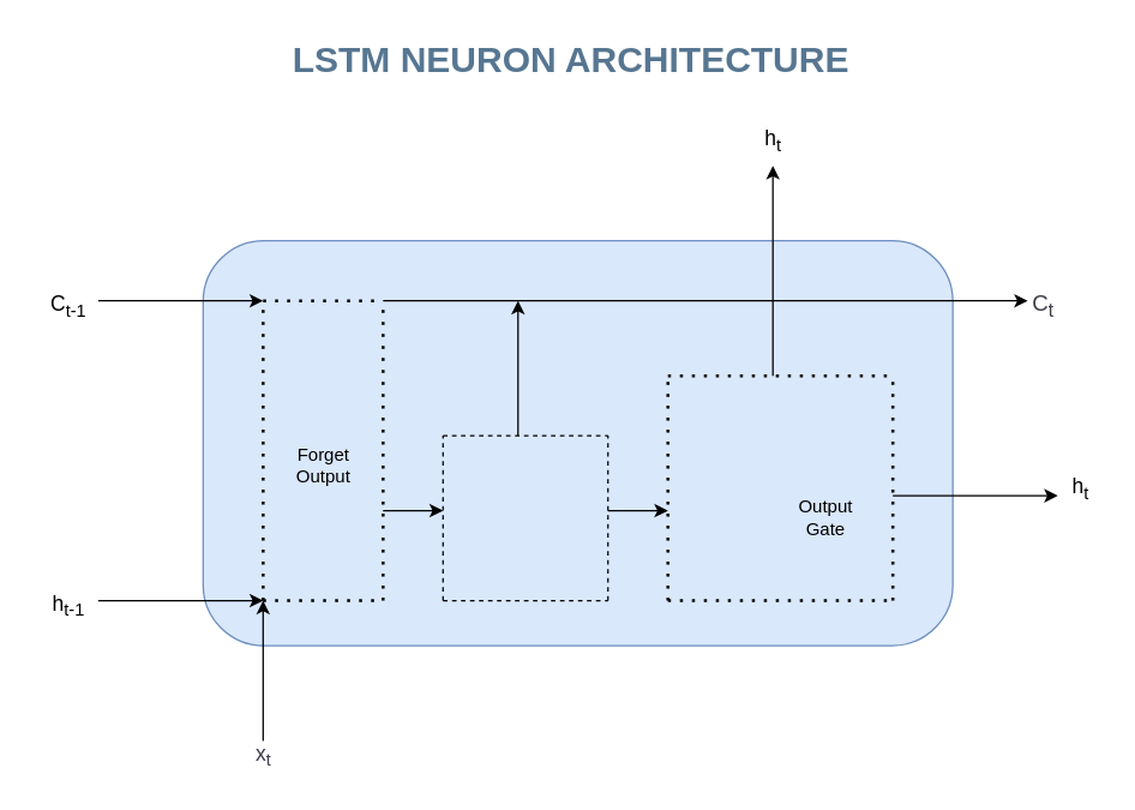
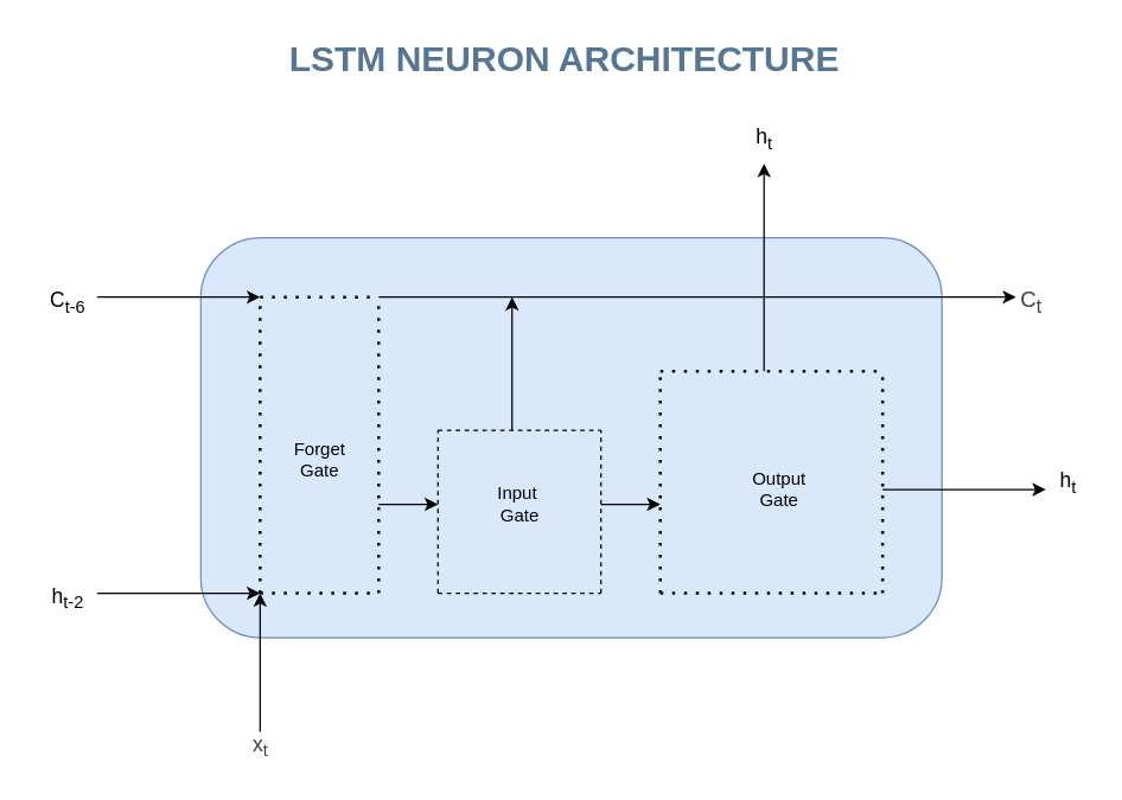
- <mxCell id="29" value="&lt;font style=&quot;font-size: 14px;&quot;&gt;C&lt;sub&gt;t-1&lt;/sub&gt;&lt;/font&gt;" style="text;html=1;align=center;verticalAlign=middle;resizable=0;points=[];autosize=1;strokeColor=none;fillColor=none;" vertex="1" parent="1"><mxGeometry x="20" y="188" width="50" height="30" as="geometry" /></mxCell>
+ <mxCell id="29" value="&lt;font style=&quot;font-size: 14px;&quot;&gt;C&lt;sub&gt;t-6&lt;/sub&gt;&lt;/font&gt;" style="text;html=1;align=center;verticalAlign=middle;resizable=0;points=[];autosize=1;strokeColor=none;fillColor=none;" vertex="1" parent="1"><mxGeometry x="20" y="188" width="50" height="30" as="geometry" /></mxCell>
- <mxCell id="30" value="Forget&lt;br&gt;Output" style="text;html=1;align=center;verticalAlign=middle;resizable=0;points=[];autosize=1;strokeColor=none;fillColor=none;" vertex="1" parent="1"><mxGeometry x="185" y="290" width="60" height="40" as="geometry" /></mxCell>
+ <mxCell id="30" value="Forget&lt;br&gt;Gate" style="text;html=1;align=center;verticalAlign=middle;resizable=0;points=[];autosize=1;strokeColor=none;fillColor=none;" vertex="1" parent="1"><mxGeometry x="185" y="290" width="60" height="40" as="geometry" /></mxCell>
+ <mxCell id="31" value="Input&amp;nbsp;&lt;br&gt;Gate" style="text;html=1;align=center;verticalAlign=middle;resizable=0;points=[];autosize=1;strokeColor=none;fillColor=none;" vertex="1" parent="1"><mxGeometry x="325" y="320" width="50" height="40" as="geometry" /></mxCell>
- <mxCell id="32" value="Output &lt;br&gt;Gate" style="text;html=1;align=center;verticalAlign=middle;resizable=0;points=[];autosize=1;strokeColor=none;fillColor=none;" vertex="1" parent="1"><mxGeometry x="520" y="325" width="60" height="40" as="geometry" /></mxCell>
+ <mxCell id="32" value="Output &lt;br&gt;Gate" style="text;html=1;align=center;verticalAlign=middle;resizable=0;points=[];autosize=1;strokeColor=none;fillColor=none;" vertex="1" parent="1"><mxGeometry x="495" y="310" width="60" height="40" as="geometry" /></mxCell>
- <mxCell id="28" value="&lt;font style=&quot;font-size: 14px;&quot;&gt;h&lt;sub&gt;t-1&lt;/sub&gt;&lt;/font&gt;" style="text;html=1;align=center;verticalAlign=middle;resizable=0;points=[];autosize=1;strokeColor=none;fillColor=none;" vertex="1" parent="1"><mxGeometry x="25" y="388" width="40" height="30" as="geometry" /></mxCell>
+ <mxCell id="28" value="&lt;font style=&quot;font-size: 14px;&quot;&gt;h&lt;sub&gt;t-2&lt;/sub&gt;&lt;/font&gt;" style="text;html=1;align=center;verticalAlign=middle;resizable=0;points=[];autosize=1;strokeColor=none;fillColor=none;" vertex="1" parent="1"><mxGeometry x="25" y="388" width="40" height="30" as="geometry" /></mxCell>
